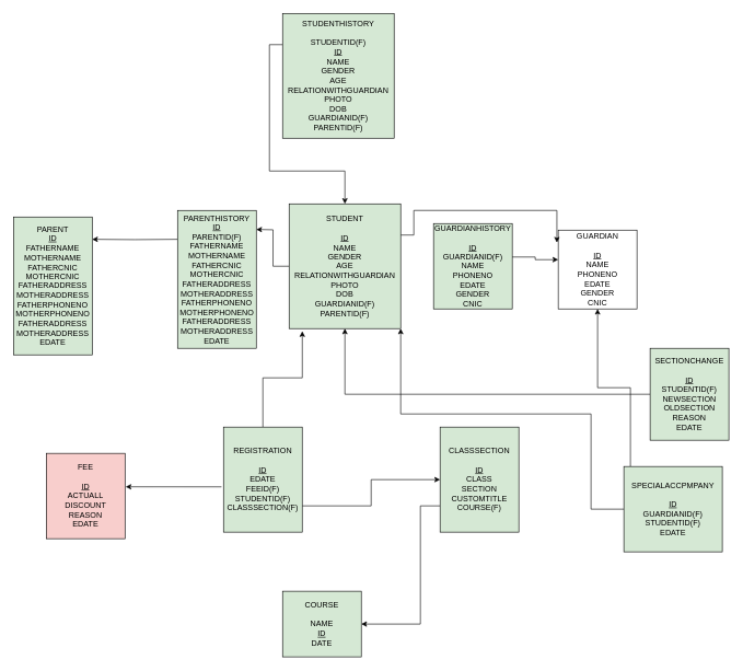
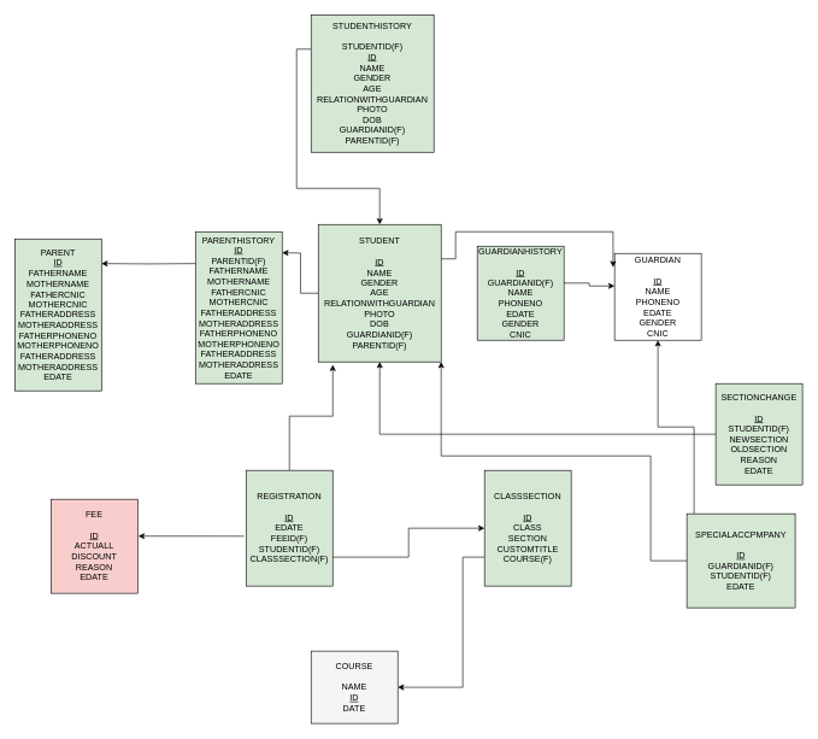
- <mxCell id="20" value="COURSE&lt;br&gt;&lt;br&gt;NAME&lt;br&gt;&lt;u&gt;ID&lt;br&gt;&lt;/u&gt;DATE" style="rounded=0;whiteSpace=wrap;html=1;fillColor=#D5E8D4;" vertex="1" parent="1"><mxGeometry x="430" y="900" width="120" height="100" as="geometry" /></mxCell>
+ <mxCell id="20" value="COURSE&lt;br&gt;&lt;br&gt;NAME&lt;br&gt;&lt;u&gt;ID&lt;br&gt;&lt;/u&gt;DATE" style="rounded=0;whiteSpace=wrap;html=1;fillColor=#f5f5f5;" vertex="1" parent="1"><mxGeometry x="430" y="900" width="120" height="100" as="geometry" /></mxCell>
